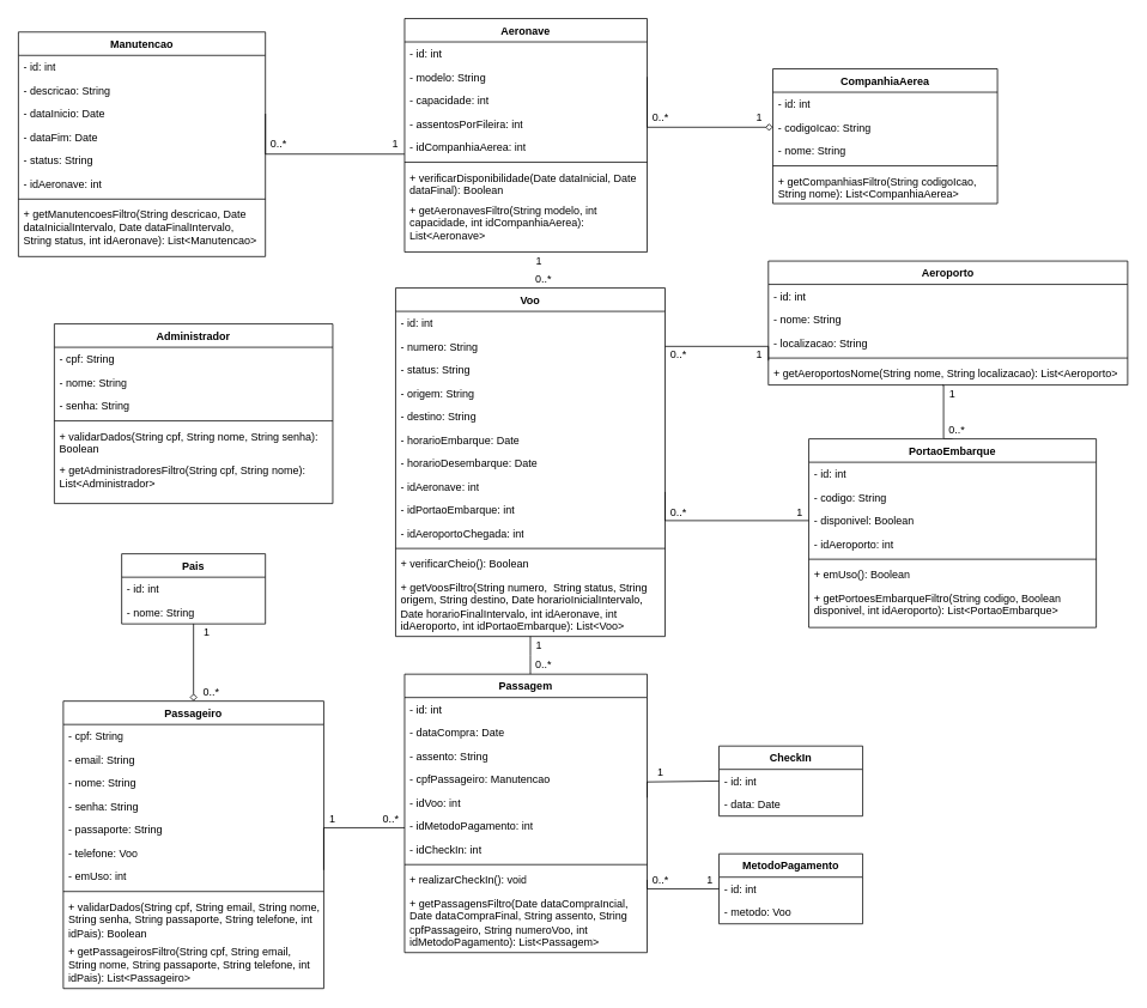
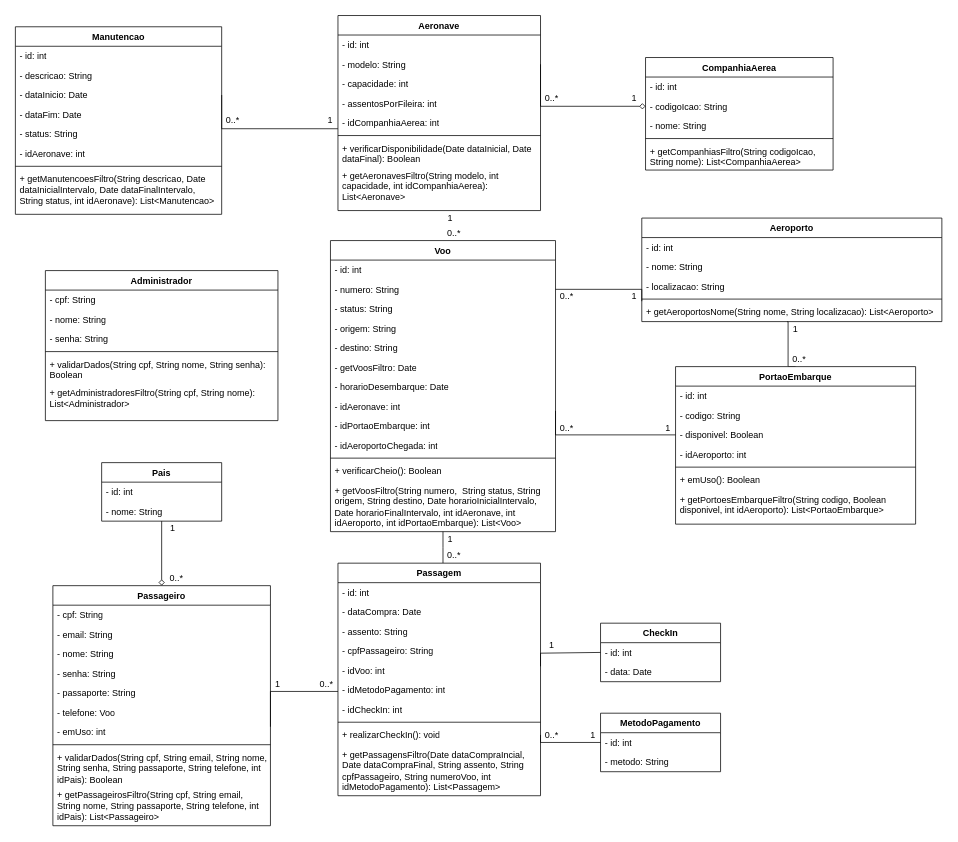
- <mxCell id="34" value="- horarioEmbarque: Date" style="text;strokeColor=none;fillColor=none;align=left;verticalAlign=top;spacingLeft=4;spacingRight=4;overflow=hidden;rotatable=0;points=[[0,0.5],[1,0.5]];portConstraint=eastwest;whiteSpace=wrap;html=1;" parent="28" vertex="1"><mxGeometry y="156" width="300" height="26" as="geometry" /></mxCell>
+ <mxCell id="34" value="- getVoosFiltro: Date" style="text;strokeColor=none;fillColor=none;align=left;verticalAlign=top;spacingLeft=4;spacingRight=4;overflow=hidden;rotatable=0;points=[[0,0.5],[1,0.5]];portConstraint=eastwest;whiteSpace=wrap;html=1;" parent="28" vertex="1"><mxGeometry y="156" width="300" height="26" as="geometry" /></mxCell>
- <mxCell id="62" value="- cpfPassageiro: Manutencao" style="text;strokeColor=none;fillColor=none;align=left;verticalAlign=top;spacingLeft=4;spacingRight=4;overflow=hidden;rotatable=0;points=[[0,0.5],[1,0.5]];portConstraint=eastwest;whiteSpace=wrap;html=1;" parent="58" vertex="1"><mxGeometry y="104" width="270" height="26" as="geometry" /></mxCell>
+ <mxCell id="62" value="- cpfPassageiro: String" style="text;strokeColor=none;fillColor=none;align=left;verticalAlign=top;spacingLeft=4;spacingRight=4;overflow=hidden;rotatable=0;points=[[0,0.5],[1,0.5]];portConstraint=eastwest;whiteSpace=wrap;html=1;" parent="58" vertex="1"><mxGeometry y="104" width="270" height="26" as="geometry" /></mxCell>
- <mxCell id="74" value="- metodo: Voo" style="text;strokeColor=none;fillColor=none;align=left;verticalAlign=top;spacingLeft=4;spacingRight=4;overflow=hidden;rotatable=0;points=[[0,0.5],[1,0.5]];portConstraint=eastwest;whiteSpace=wrap;html=1;" parent="72" vertex="1"><mxGeometry y="52" width="160" height="26" as="geometry" /></mxCell>
+ <mxCell id="74" value="- metodo: String" style="text;strokeColor=none;fillColor=none;align=left;verticalAlign=top;spacingLeft=4;spacingRight=4;overflow=hidden;rotatable=0;points=[[0,0.5],[1,0.5]];portConstraint=eastwest;whiteSpace=wrap;html=1;" parent="72" vertex="1"><mxGeometry y="52" width="160" height="26" as="geometry" /></mxCell>
